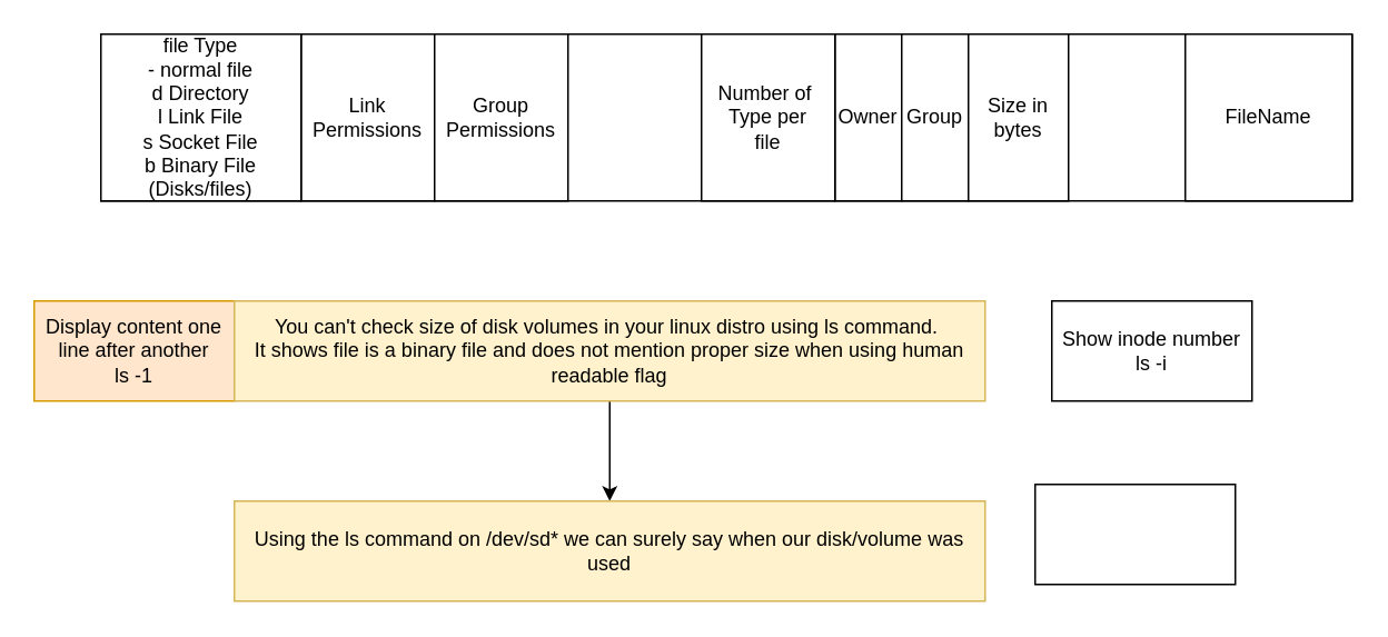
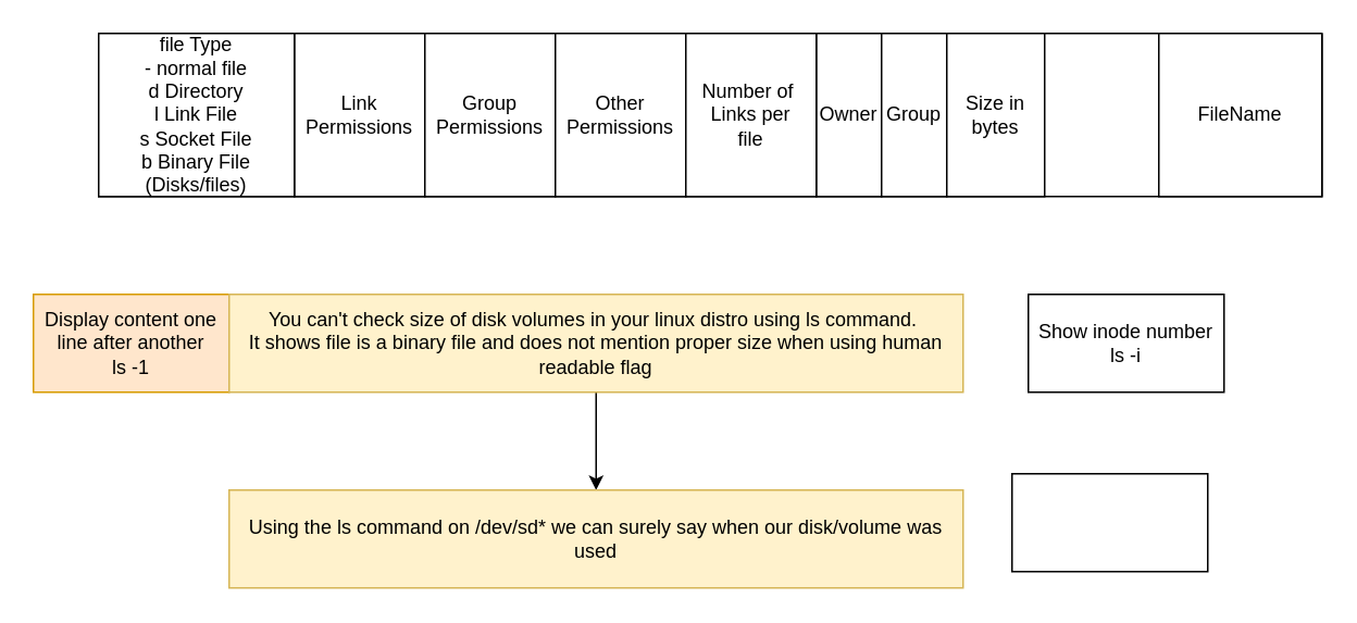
+ <mxCell id="5" value="&lt;div&gt;Other&lt;/div&gt;&lt;div&gt;Permissions&lt;/div&gt;" style="rounded=0;whiteSpace=wrap;html=1;" vertex="1" parent="2"><mxGeometry x="280" width="80" height="100" as="geometry" /></mxCell>
- <mxCell id="9" value="Number of&amp;nbsp;&lt;div&gt;Type per&lt;/div&gt;&lt;div&gt;file&lt;/div&gt;" style="whiteSpace=wrap;html=1;" vertex="1" parent="2"><mxGeometry x="360" width="80" height="100" as="geometry" /></mxCell>
+ <mxCell id="9" value="Number of&amp;nbsp;&lt;div&gt;Links per&lt;/div&gt;&lt;div&gt;file&lt;/div&gt;" style="whiteSpace=wrap;html=1;" vertex="1" parent="2"><mxGeometry x="360" width="80" height="100" as="geometry" /></mxCell>
